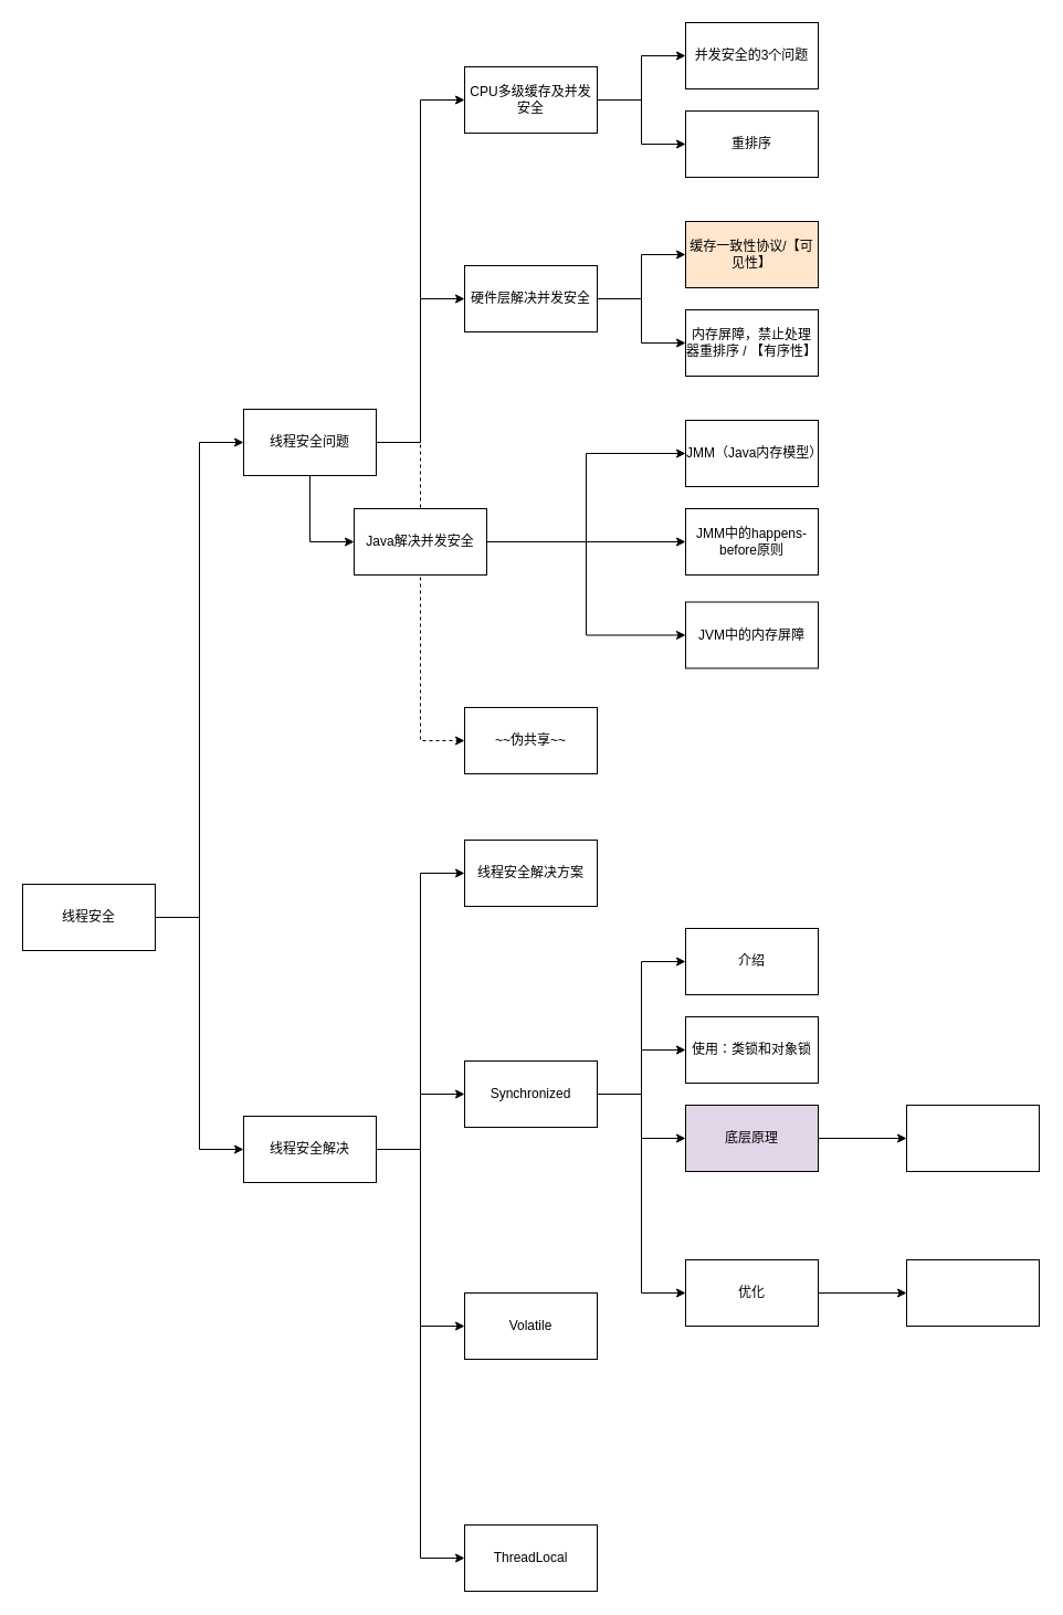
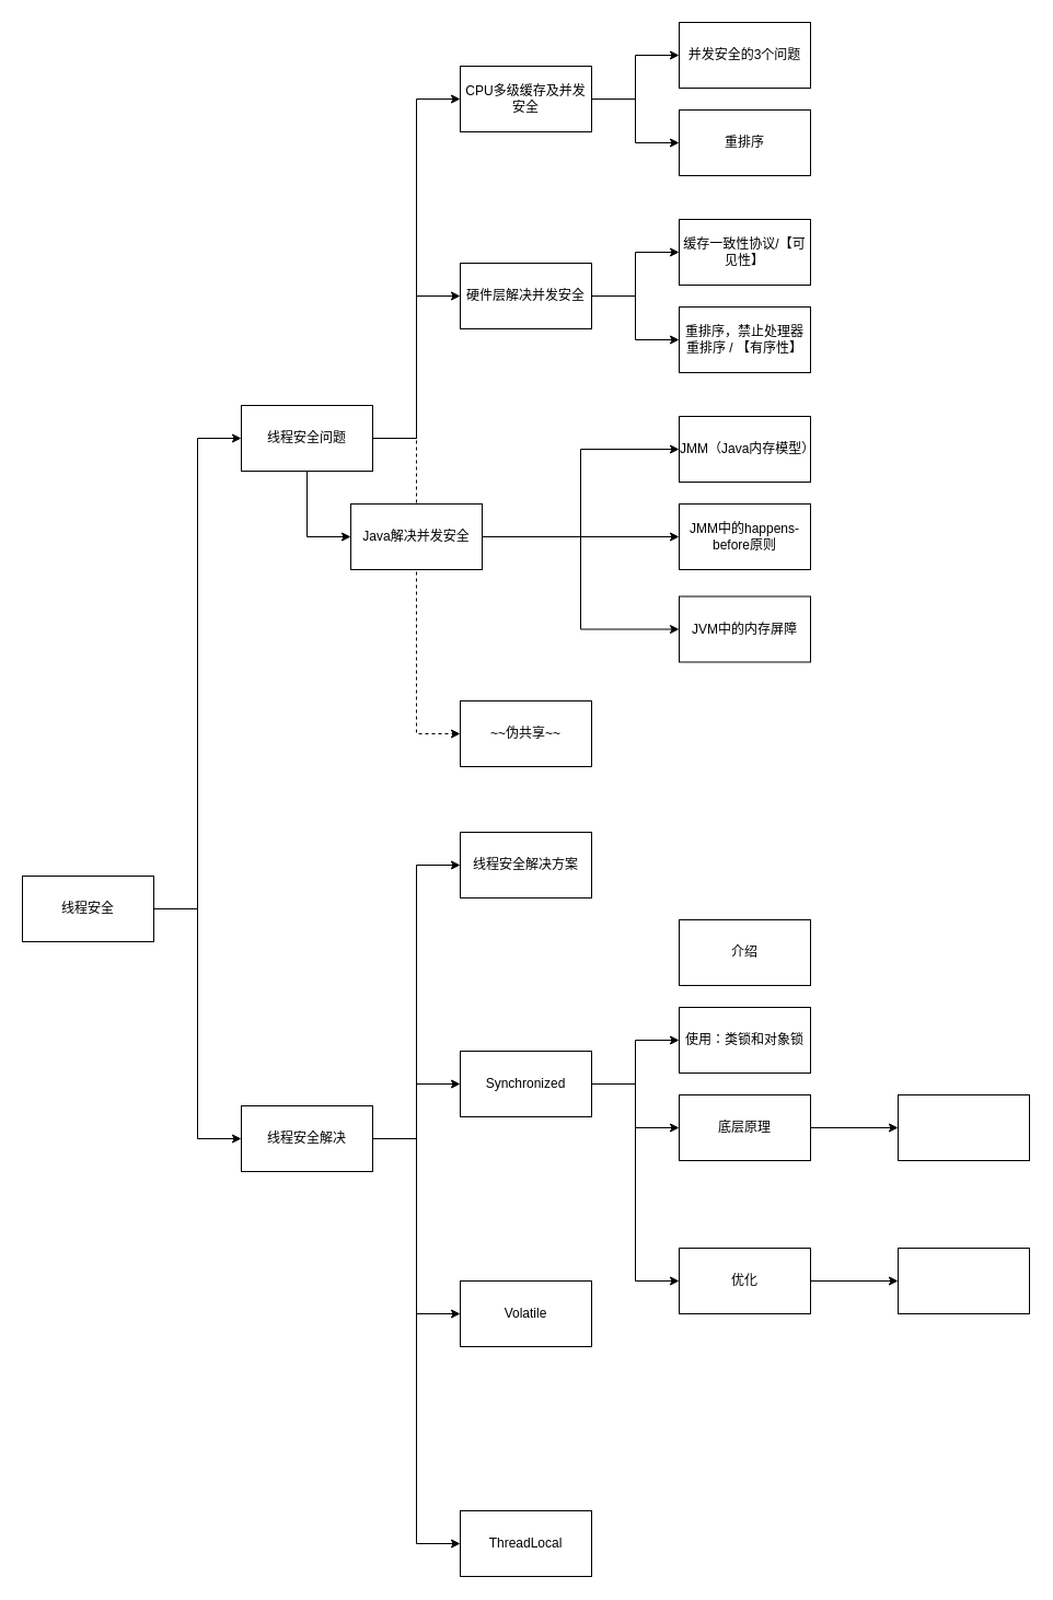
- <mxCell id="22" value="缓存一致性协议/【可见性】" style="rounded=0;whiteSpace=wrap;html=1;fillColor=#ffe6cc;" vertex="1" parent="1"><mxGeometry x="620" y="200" width="120" height="60" as="geometry" /></mxCell>
+ <mxCell id="22" value="缓存一致性协议/【可见性】" style="rounded=0;whiteSpace=wrap;html=1;" vertex="1" parent="1"><mxGeometry x="620" y="200" width="120" height="60" as="geometry" /></mxCell>
- <mxCell id="23" value="内存屏障，禁止处理器重排序 / 【有序性】" style="rounded=0;whiteSpace=wrap;html=1;" vertex="1" parent="1"><mxGeometry x="620" y="280" width="120" height="60" as="geometry" /></mxCell>
+ <mxCell id="23" value="重排序，禁止处理器重排序 / 【有序性】" style="rounded=0;whiteSpace=wrap;html=1;" vertex="1" parent="1"><mxGeometry x="620" y="280" width="120" height="60" as="geometry" /></mxCell>
- <mxCell id="34" value="" style="edgeStyle=orthogonalEdgeStyle;rounded=0;orthogonalLoop=1;jettySize=auto;html=1;entryX=0;entryY=0.5;entryDx=0;entryDy=0;" edge="1" parent="1" source="38" target="41"><mxGeometry relative="1" as="geometry" /></mxCell>
- <mxCell id="46" value="底层原理" style="rounded=0;whiteSpace=wrap;html=1;fillColor=#e1d5e7;" vertex="1" parent="1"><mxGeometry x="620" y="1000" width="120" height="60" as="geometry" /></mxCell>
+ <mxCell id="46" value="底层原理" style="rounded=0;whiteSpace=wrap;html=1;" vertex="1" parent="1"><mxGeometry x="620" y="1000" width="120" height="60" as="geometry" /></mxCell>
